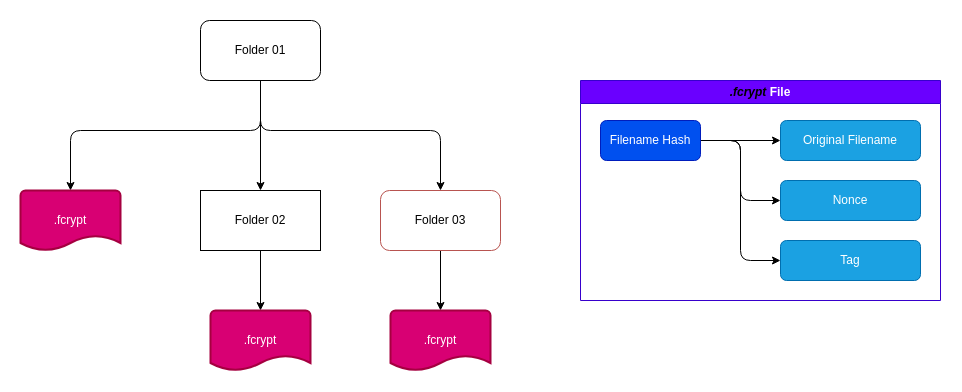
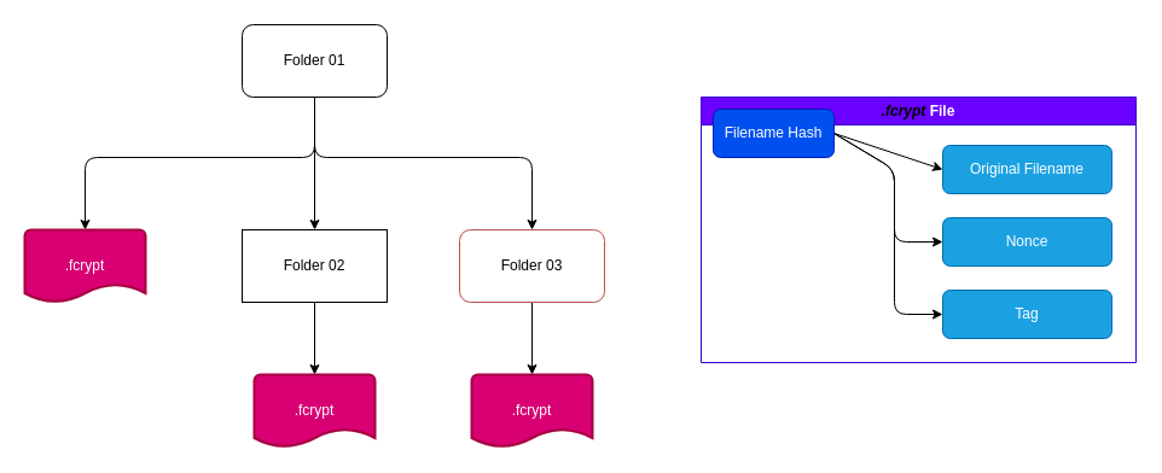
- <mxCell id="17" value="Filename Hash" style="rounded=1;whiteSpace=wrap;html=1;fillColor=#0050ef;fontColor=#ffffff;strokeColor=#001DBC;" vertex="1" parent="13"><mxGeometry x="20" y="40" width="100" height="40" as="geometry" /></mxCell>
+ <mxCell id="17" value="Filename Hash" style="rounded=1;whiteSpace=wrap;html=1;fillColor=#0050ef;fontColor=#ffffff;strokeColor=#001DBC;" vertex="1" parent="13"><mxGeometry x="10" y="10" width="100" height="40" as="geometry" /></mxCell>
